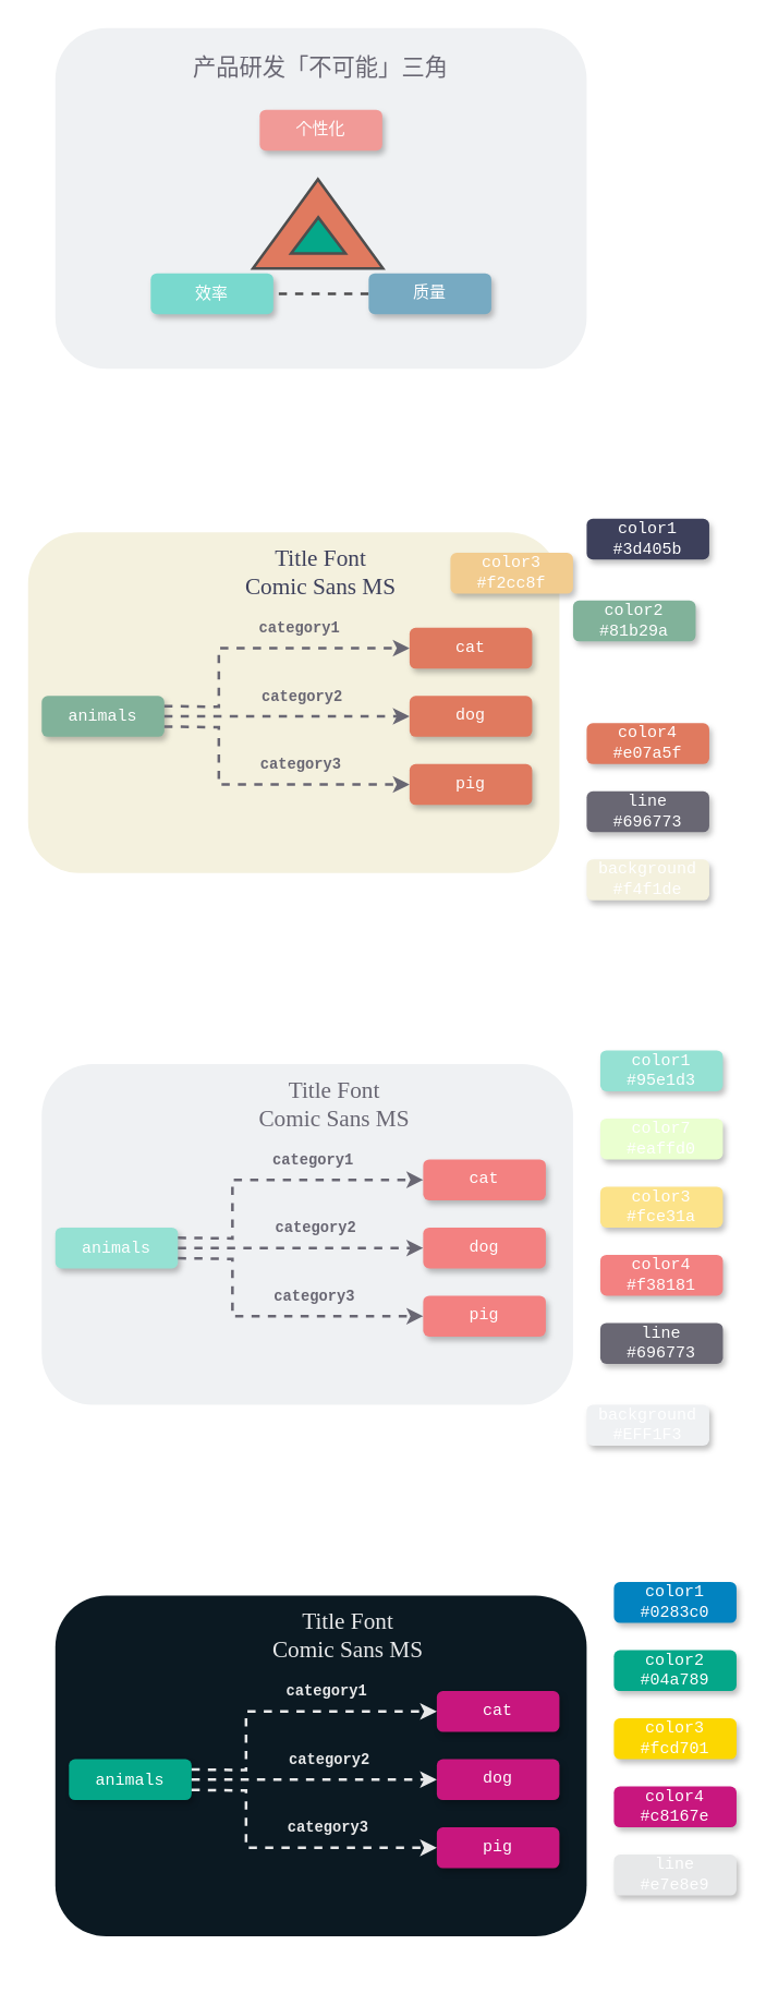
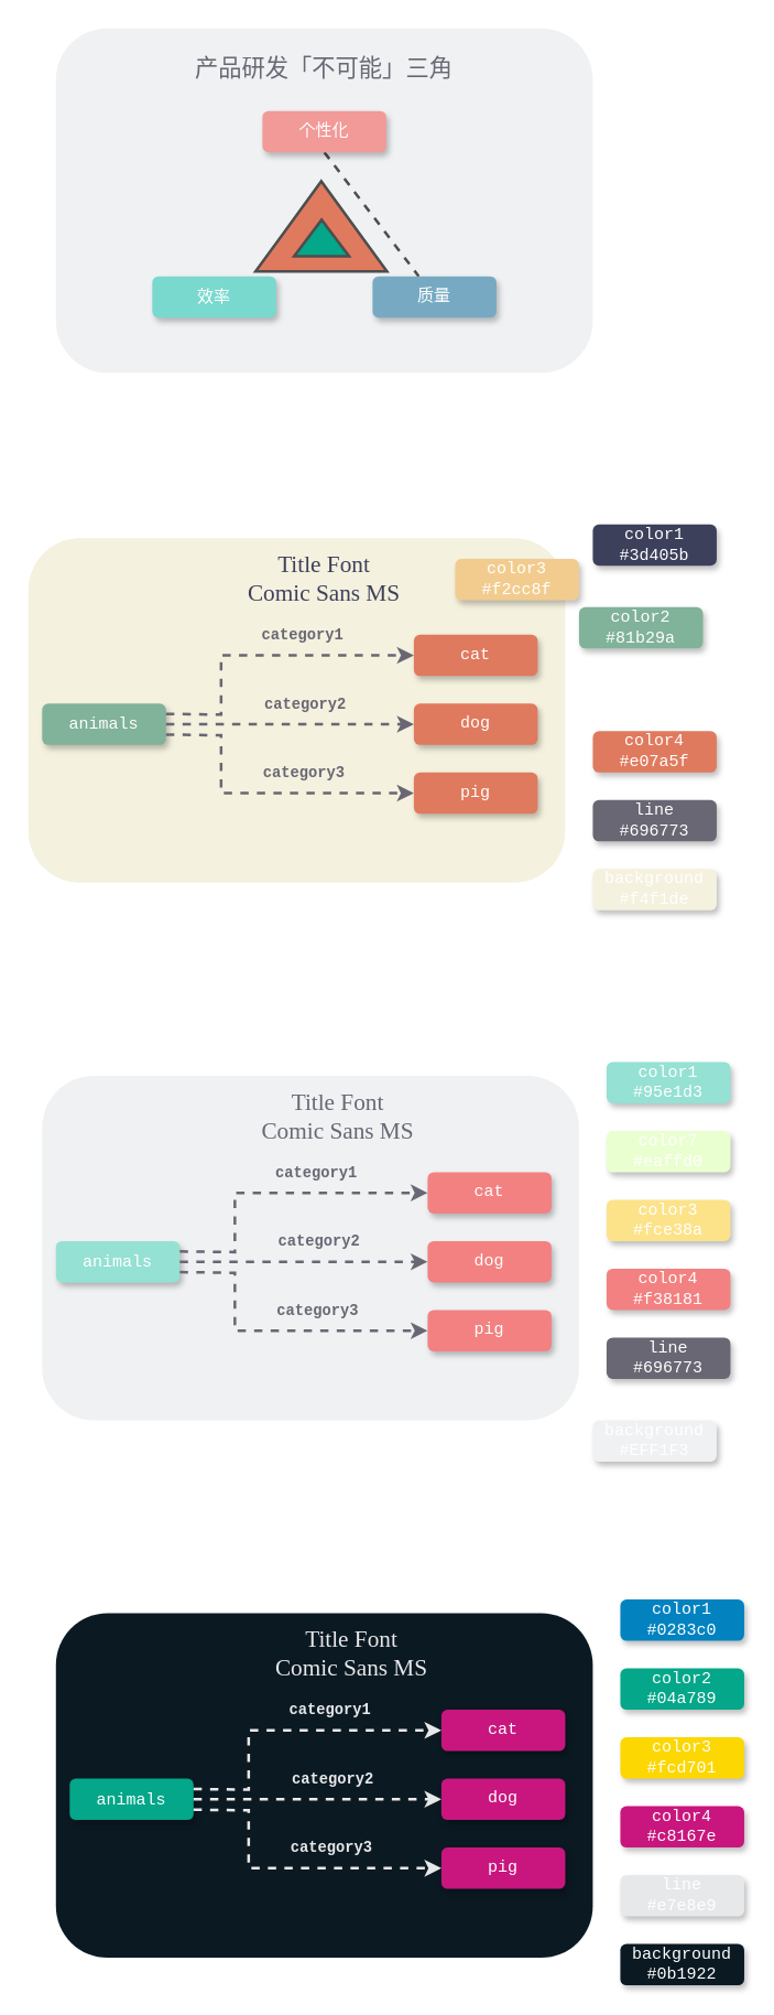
+ <mxCell id="4" style="rounded=0;orthogonalLoop=1;jettySize=auto;html=1;exitX=0.5;exitY=1;exitDx=0;exitDy=0;strokeColor=#4D4D4D;strokeWidth=2;dashed=1;endArrow=none;endFill=0;" edge="1" parent="1" source="5" target="7"><mxGeometry relative="1" as="geometry" /></mxCell>
- <mxCell id="6" style="edgeStyle=none;rounded=0;orthogonalLoop=1;jettySize=auto;html=1;exitX=0;exitY=0.5;exitDx=0;exitDy=0;entryX=1;entryY=0.5;entryDx=0;entryDy=0;dashed=1;endArrow=none;endFill=0;strokeColor=#4D4D4D;strokeWidth=2;" edge="1" parent="1" source="7" target="3"><mxGeometry relative="1" as="geometry" /></mxCell>
- <mxCell id="40" value="color3&lt;br&gt;#fce31a" style="rounded=1;whiteSpace=wrap;html=1;strokeColor=none;shadow=1;glass=0;comic=0;gradientColor=none;fontFamily=Courier New;fontColor=#FFFFFF;fillColor=#fce38a;" vertex="1" parent="1"><mxGeometry x="440" y="870" width="90" height="30" as="geometry" /></mxCell>
+ <mxCell id="40" value="color3&lt;br&gt;#fce38a" style="rounded=1;whiteSpace=wrap;html=1;strokeColor=none;shadow=1;glass=0;comic=0;gradientColor=none;fontFamily=Courier New;fontColor=#FFFFFF;fillColor=#fce38a;" vertex="1" parent="1"><mxGeometry x="440" y="870" width="90" height="30" as="geometry" /></mxCell>
+ <mxCell id="61" value="background&lt;br&gt;#0b1922" style="rounded=1;whiteSpace=wrap;html=1;fillColor=#0b1922;strokeColor=none;shadow=1;glass=0;comic=0;gradientColor=none;fontFamily=Courier New;fontColor=#FFFFFF;" vertex="1" parent="1"><mxGeometry x="450" y="1410" width="90" height="30" as="geometry" /></mxCell>
